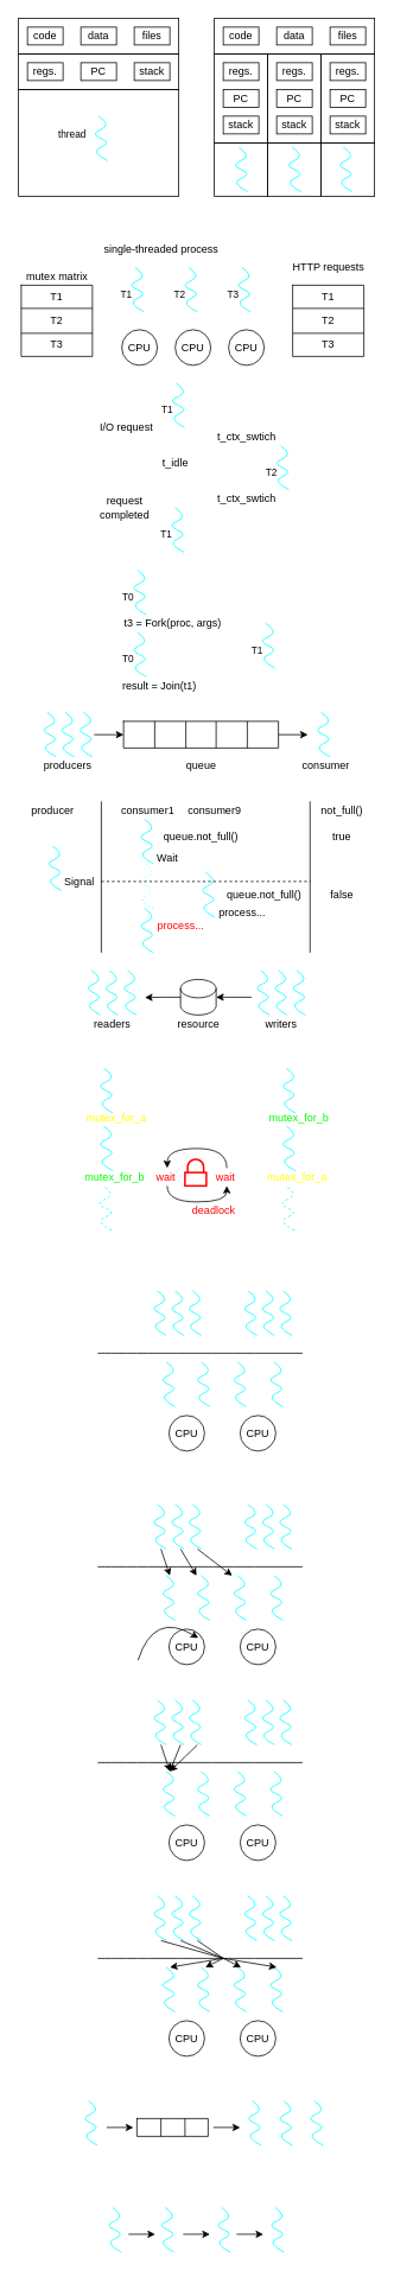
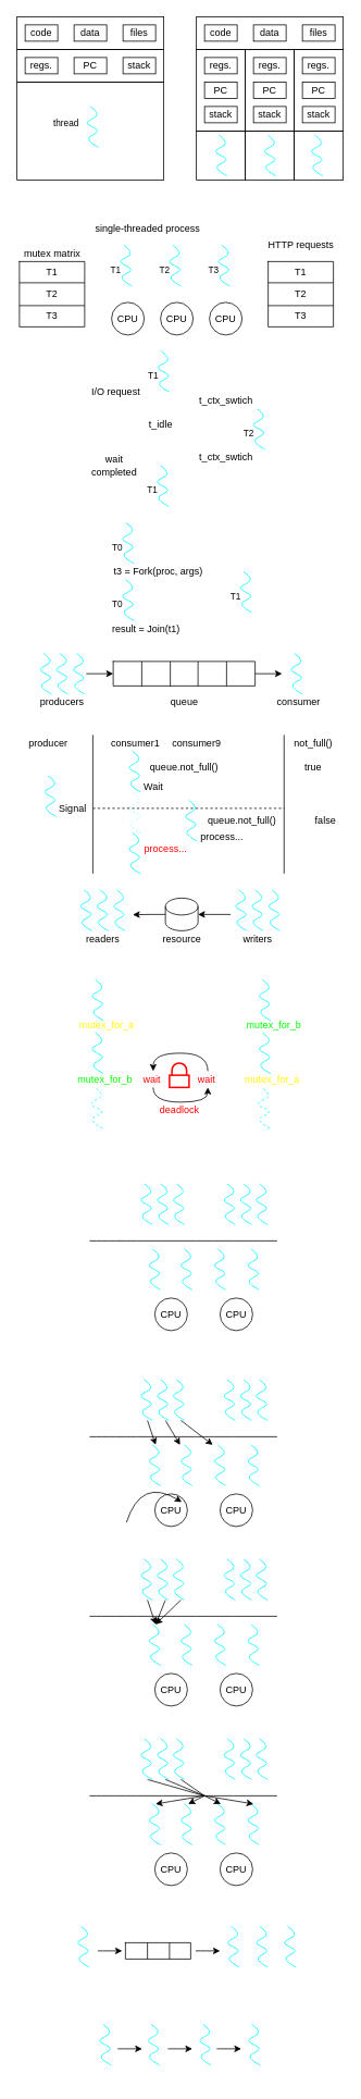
- <mxCell id="69" value="request&lt;br&gt;completed" style="text;html=1;align=center;verticalAlign=middle;resizable=0;points=[];autosize=1;strokeColor=none;fillColor=none;" parent="1" vertex="1"><mxGeometry x="104" y="555" width="70" height="30" as="geometry" /></mxCell>
+ <mxCell id="69" value="wait&lt;br&gt;completed" style="text;html=1;align=center;verticalAlign=middle;resizable=0;points=[];autosize=1;strokeColor=none;fillColor=none;" parent="1" vertex="1"><mxGeometry x="104" y="555" width="70" height="30" as="geometry" /></mxCell>
- <mxCell id="123" value="false" style="text;html=1;align=center;verticalAlign=middle;resizable=0;points=[];autosize=1;strokeColor=none;fillColor=none;" vertex="1" parent="1"><mxGeometry x="363" y="995" width="40" height="20" as="geometry" /></mxCell>
+ <mxCell id="123" value="false" style="text;html=1;align=center;verticalAlign=middle;resizable=0;points=[];autosize=1;strokeColor=none;fillColor=none;" vertex="1" parent="1"><mxGeometry x="378" y="995" width="40" height="20" as="geometry" /></mxCell>
- <mxCell id="144" value="deadlock" style="text;html=1;align=center;verticalAlign=middle;resizable=0;points=[];autosize=1;strokeColor=none;fillColor=none;fontColor=#FF0000;" vertex="1" parent="1"><mxGeometry x="209" y="1350" width="60" height="20" as="geometry" /></mxCell>
+ <mxCell id="144" value="deadlock" style="text;html=1;align=center;verticalAlign=middle;resizable=0;points=[];autosize=1;strokeColor=none;fillColor=none;fontColor=#FF0000;" vertex="1" parent="1"><mxGeometry x="189" y="1350" width="60" height="20" as="geometry" /></mxCell>
